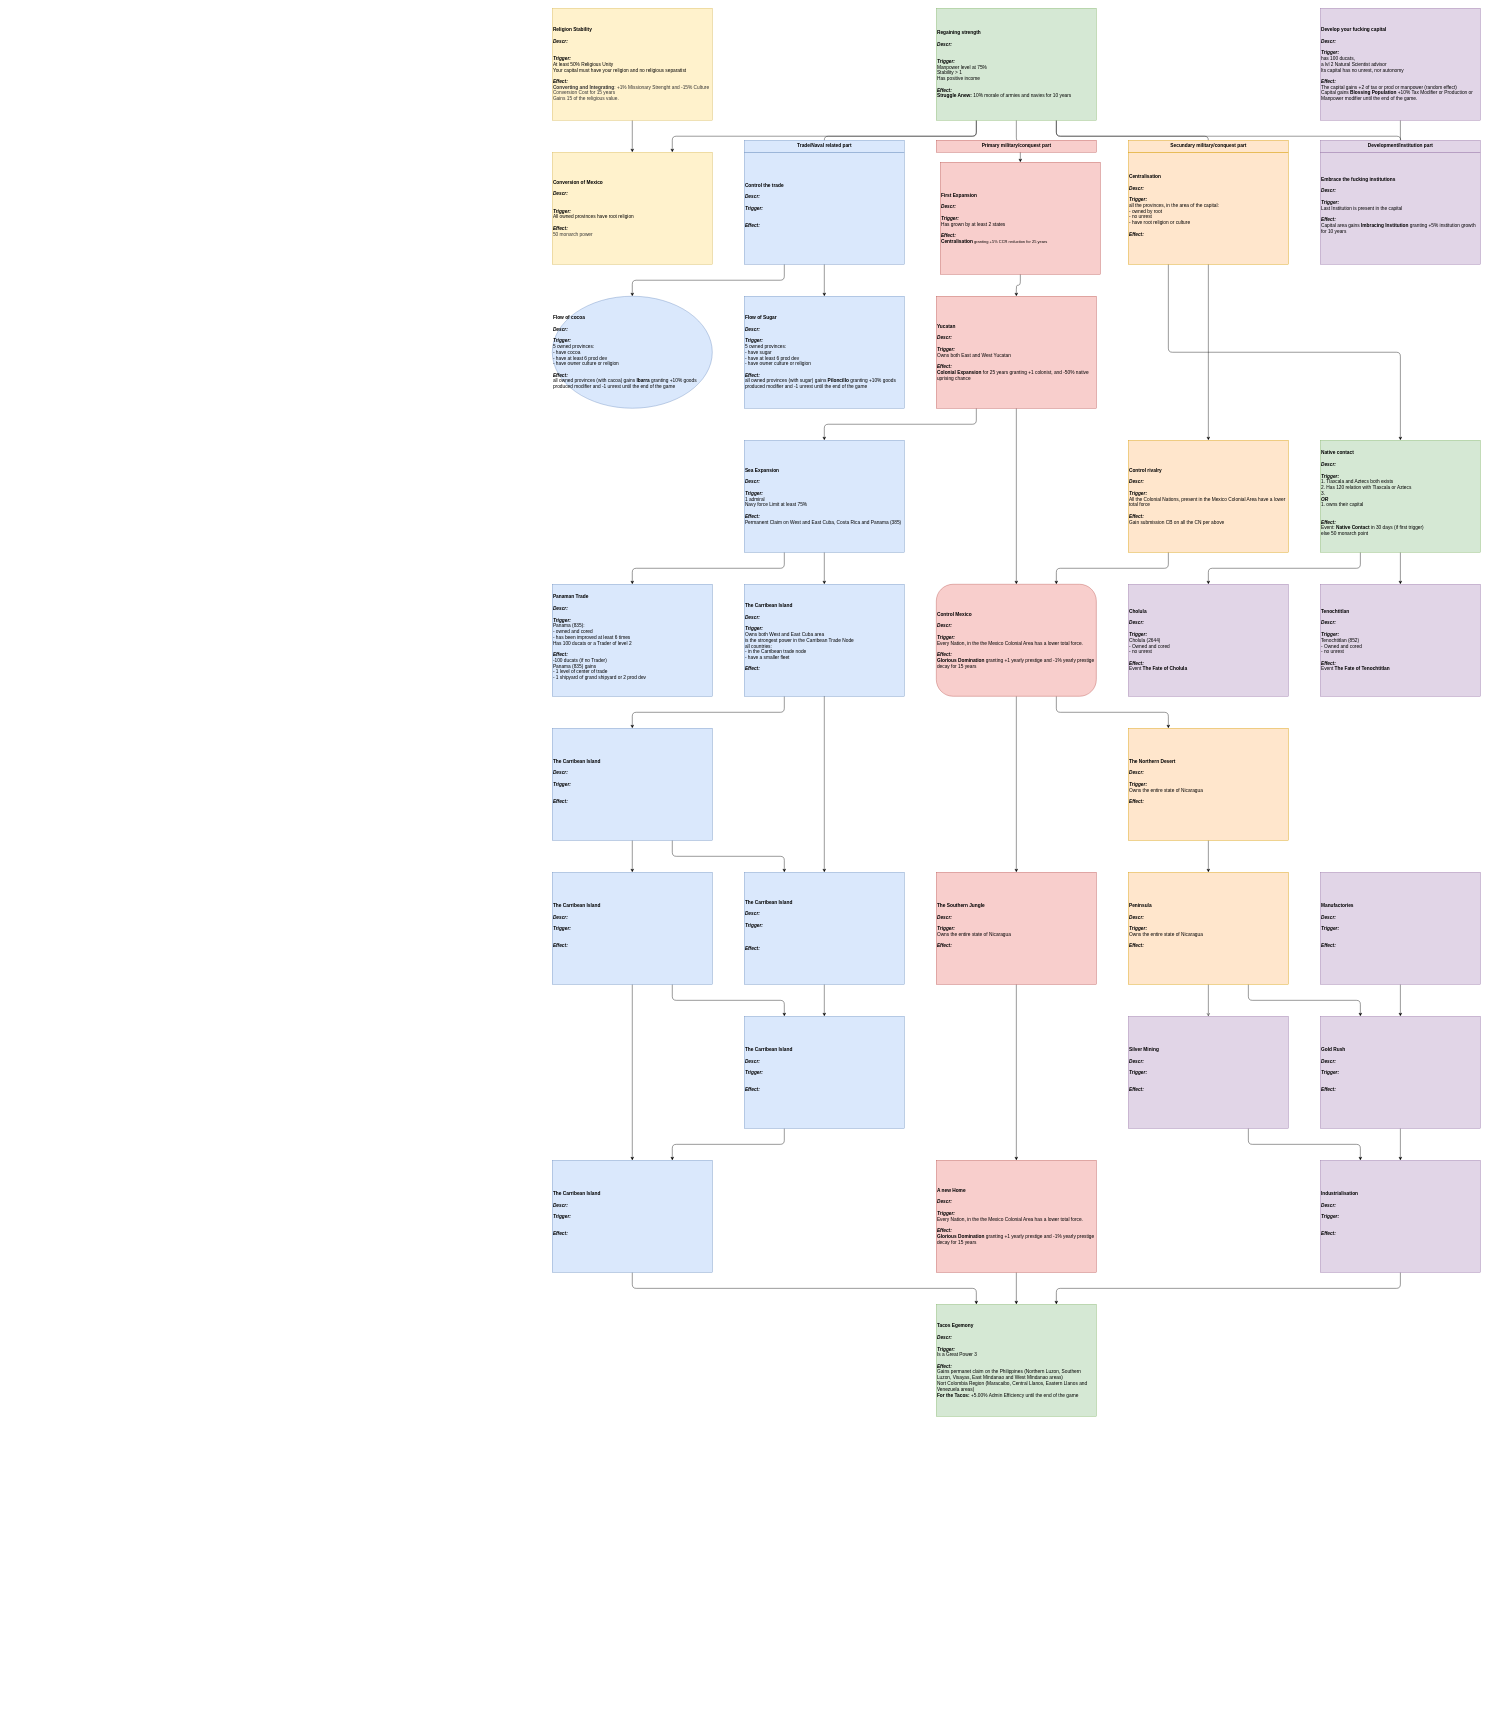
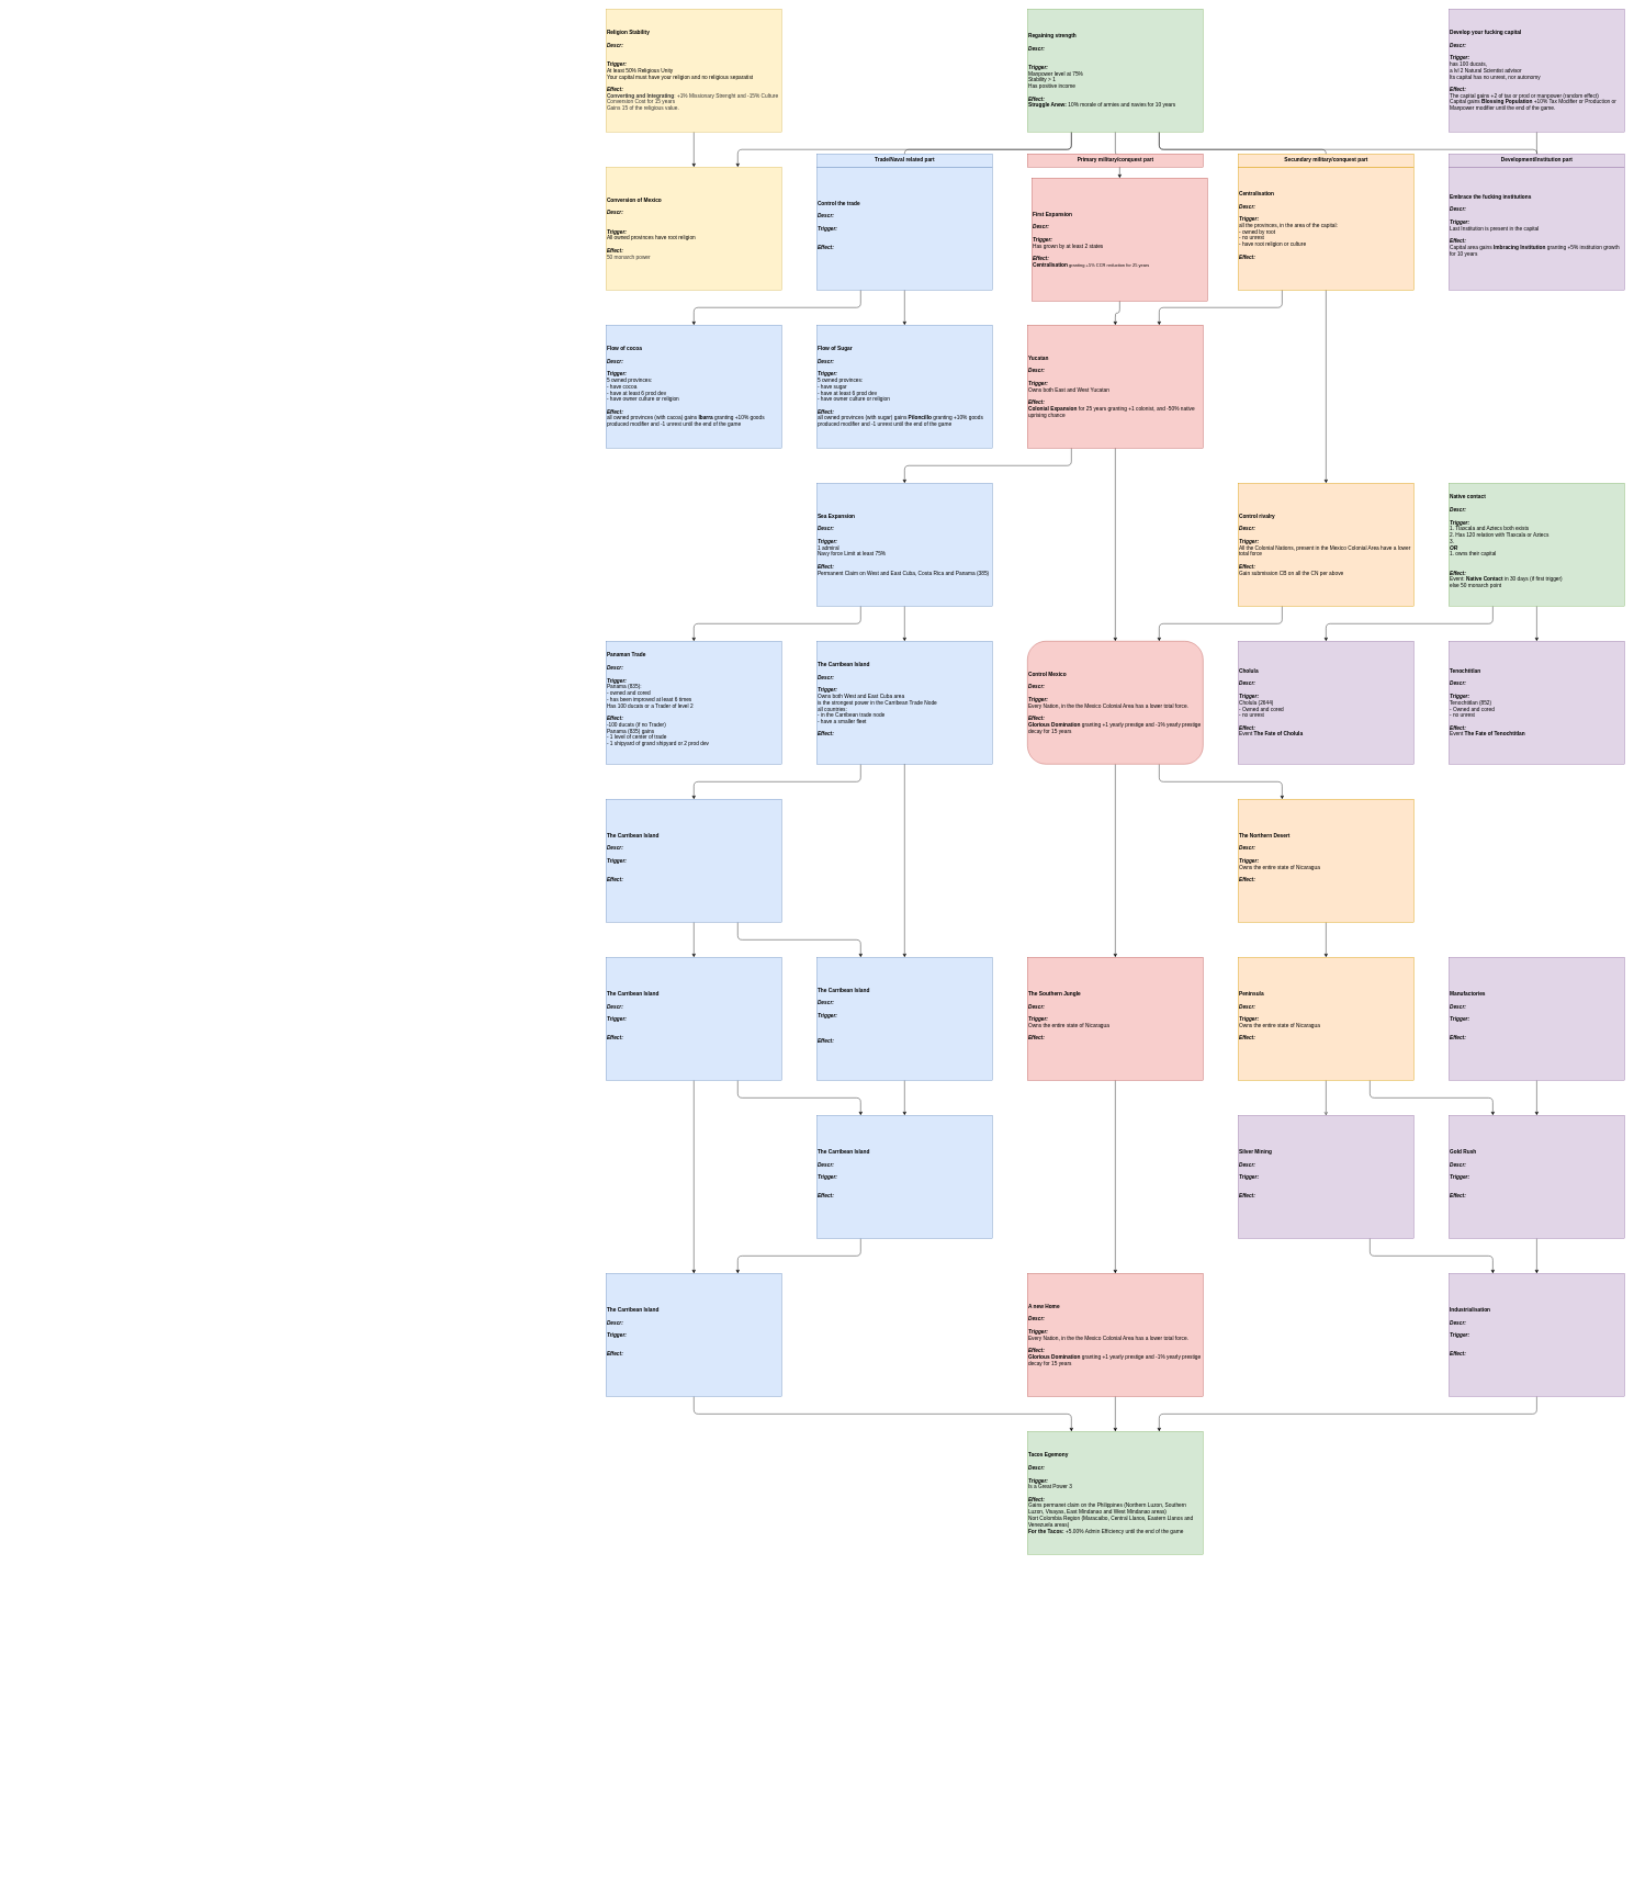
- <mxCell id="15" value="&lt;div style=&quot;font-size: 12px&quot;&gt;&lt;div&gt;&lt;b&gt;Flow of cocoa&lt;/b&gt;&lt;/div&gt;&lt;div&gt;&lt;b&gt;&lt;br&gt;&lt;/b&gt;&lt;/div&gt;&lt;div&gt;&lt;b&gt;&lt;i&gt;Descr:&lt;/i&gt;&lt;/b&gt;&lt;/div&gt;&lt;div&gt;&lt;br&gt;&lt;/div&gt;&lt;div&gt;&lt;b&gt;&lt;i&gt;Trigger:&lt;/i&gt;&lt;/b&gt;&lt;/div&gt;&lt;div&gt;5 owned provinces:&lt;/div&gt;&lt;div&gt;- have cocoa&lt;/div&gt;&lt;div&gt;- have at least 6 prod dev&lt;/div&gt;&lt;div&gt;- have owner culture or religion&lt;/div&gt;&lt;div&gt;&lt;br&gt;&lt;/div&gt;&lt;div&gt;&lt;b&gt;&lt;i&gt;Effect:&lt;/i&gt;&lt;/b&gt;&lt;/div&gt;&lt;div&gt;all owned provinces (with cacoa) gains&lt;b&gt;&amp;nbsp;Ibarra&lt;/b&gt;&amp;nbsp;granting +10% goods produced modifier and -1 unrest until the end of the game&lt;/div&gt;&lt;/div&gt;" style="ellipse;whiteSpace=wrap;html=1;align=left;fontSize=12;fillColor=#dae8fc;strokeColor=#6c8ebf;" parent="1" vertex="1"><mxGeometry y="740" width="400" height="280" as="geometry" x="1380" /></mxCell>
+ <mxCell id="15" value="&lt;div style=&quot;font-size: 12px&quot;&gt;&lt;div&gt;&lt;b&gt;Flow of cocoa&lt;/b&gt;&lt;/div&gt;&lt;div&gt;&lt;b&gt;&lt;br&gt;&lt;/b&gt;&lt;/div&gt;&lt;div&gt;&lt;b&gt;&lt;i&gt;Descr:&lt;/i&gt;&lt;/b&gt;&lt;/div&gt;&lt;div&gt;&lt;br&gt;&lt;/div&gt;&lt;div&gt;&lt;b&gt;&lt;i&gt;Trigger:&lt;/i&gt;&lt;/b&gt;&lt;/div&gt;&lt;div&gt;5 owned provinces:&lt;/div&gt;&lt;div&gt;- have cocoa&lt;/div&gt;&lt;div&gt;- have at least 6 prod dev&lt;/div&gt;&lt;div&gt;- have owner culture or religion&lt;/div&gt;&lt;div&gt;&lt;br&gt;&lt;/div&gt;&lt;div&gt;&lt;b&gt;&lt;i&gt;Effect:&lt;/i&gt;&lt;/b&gt;&lt;/div&gt;&lt;div&gt;all owned provinces (with cacoa) gains&lt;b&gt;&amp;nbsp;Ibarra&lt;/b&gt;&amp;nbsp;granting +10% goods produced modifier and -1 unrest until the end of the game&lt;/div&gt;&lt;/div&gt;" style="rounded=0;whiteSpace=wrap;html=1;align=left;fontSize=12;fillColor=#dae8fc;strokeColor=#6c8ebf;" parent="1" vertex="1"><mxGeometry y="740" width="400" height="280" as="geometry" x="1380" /></mxCell>
- <mxCell id="53" style="edgeStyle=orthogonalEdgeStyle;rounded=1;orthogonalLoop=1;jettySize=auto;html=1;exitX=0.25;exitY=1;exitDx=0;exitDy=0;" parent="1" source="54" target="64" edge="1"><mxGeometry relative="1" as="geometry" /></mxCell>
+ <mxCell id="53" style="edgeStyle=orthogonalEdgeStyle;rounded=1;orthogonalLoop=1;jettySize=auto;html=1;exitX=0.25;exitY=1;exitDx=0;exitDy=0;entryX=0.75;entryY=0;entryDx=0;entryDy=0;" parent="1" source="54" target="39" edge="1"><mxGeometry relative="1" as="geometry" /></mxCell>
